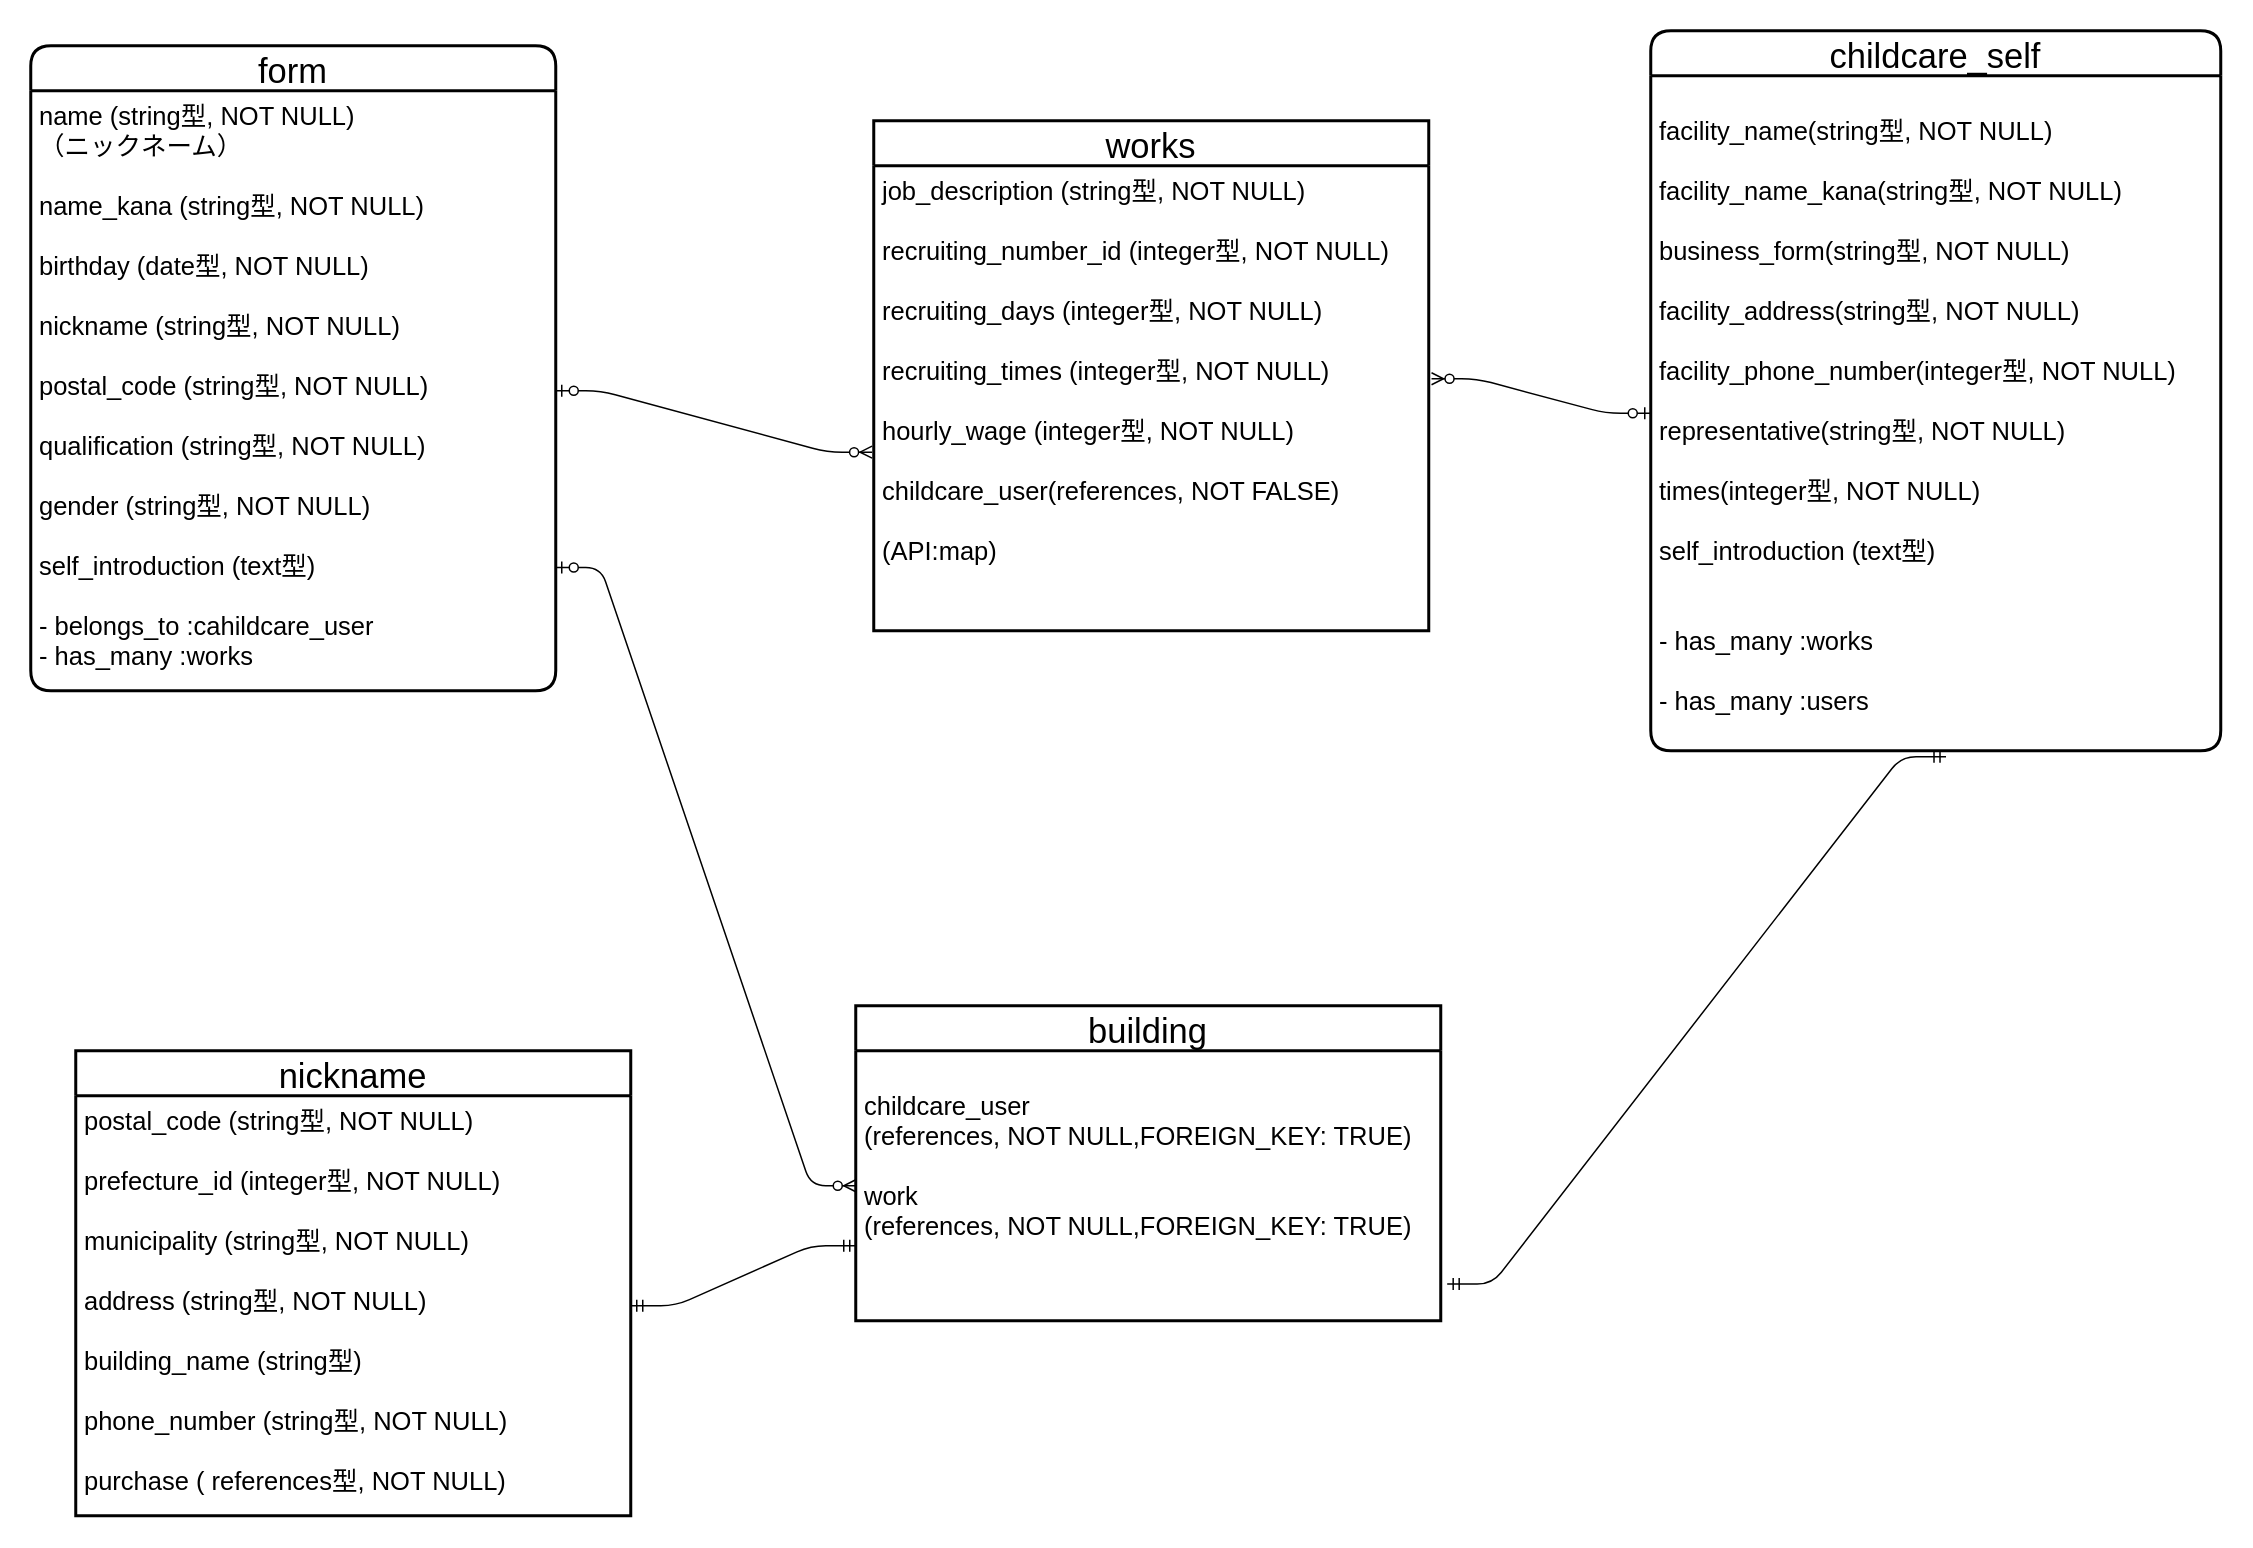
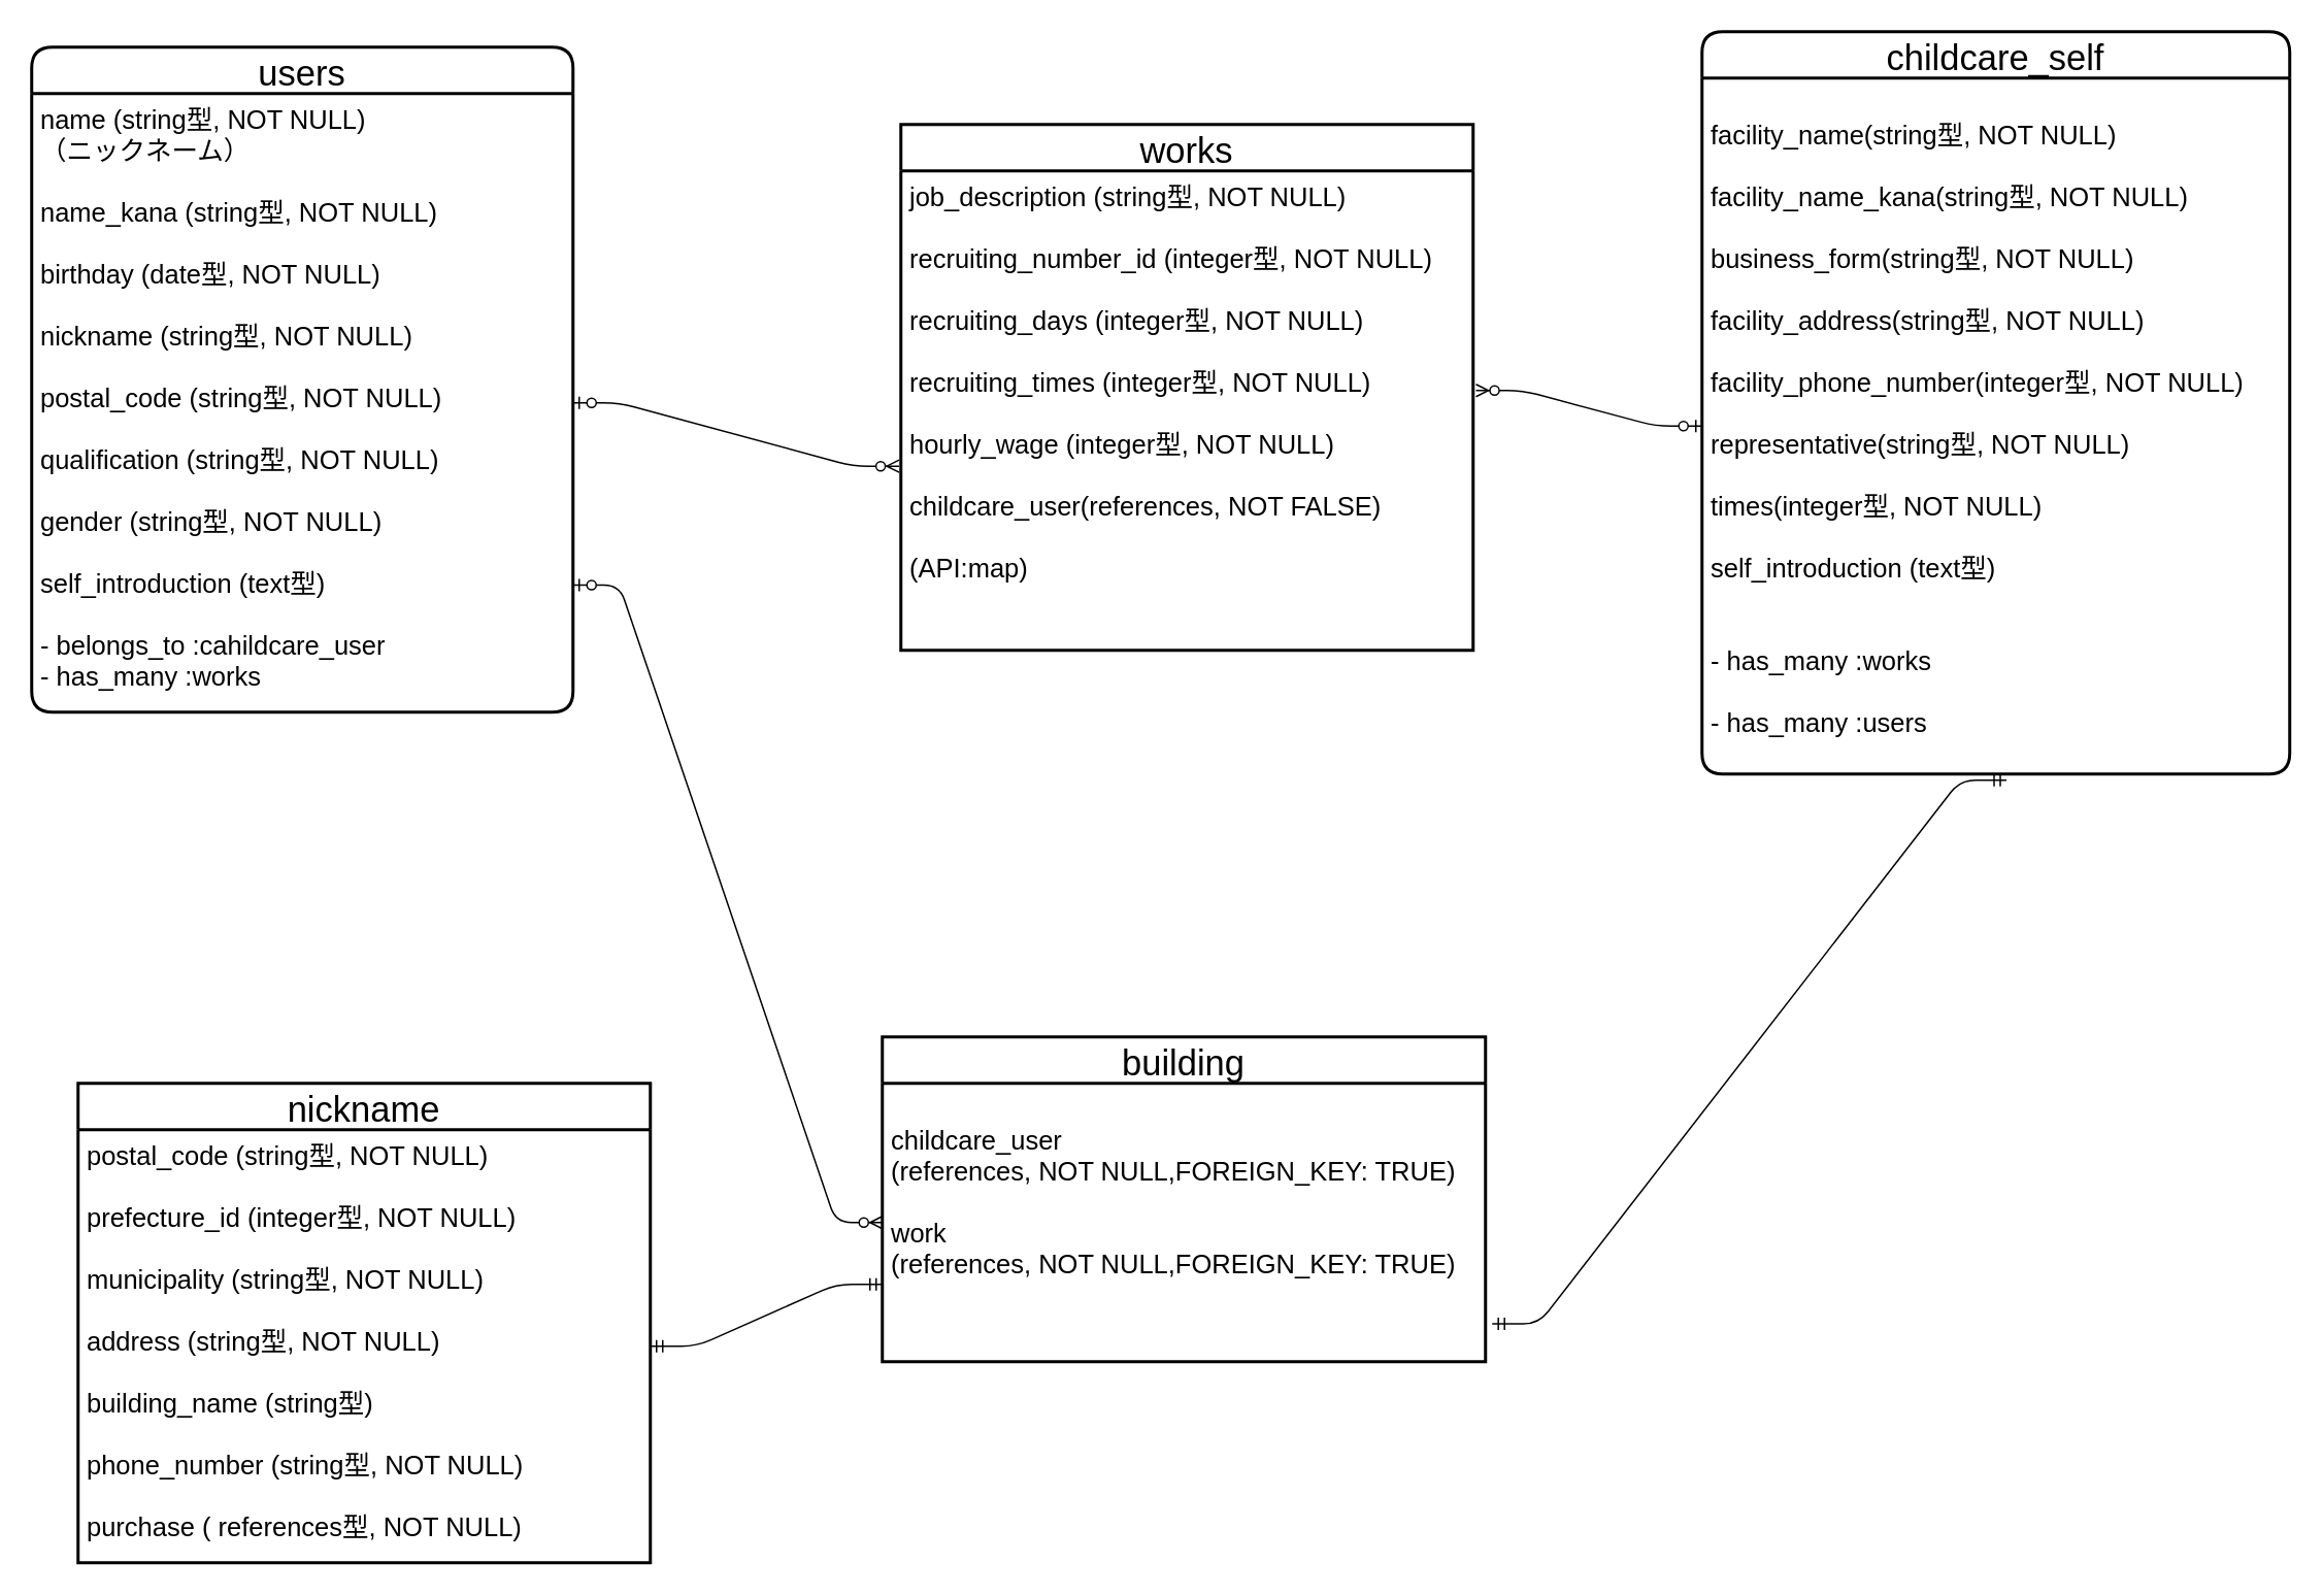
- <mxCell id="2" value="form" style="swimlane;childLayout=stackLayout;horizontal=1;startSize=30;horizontalStack=0;rounded=1;fontSize=23;fontStyle=0;strokeWidth=2;resizeParent=0;resizeLast=1;shadow=0;dashed=0;align=center;" parent="1" vertex="1"><mxGeometry x="20" y="30" width="350" height="430" as="geometry" /></mxCell>
+ <mxCell id="2" value="users" style="swimlane;childLayout=stackLayout;horizontal=1;startSize=30;horizontalStack=0;rounded=1;fontSize=23;fontStyle=0;strokeWidth=2;resizeParent=0;resizeLast=1;shadow=0;dashed=0;align=center;" parent="1" vertex="1"><mxGeometry x="20" y="30" width="350" height="430" as="geometry" /></mxCell>
